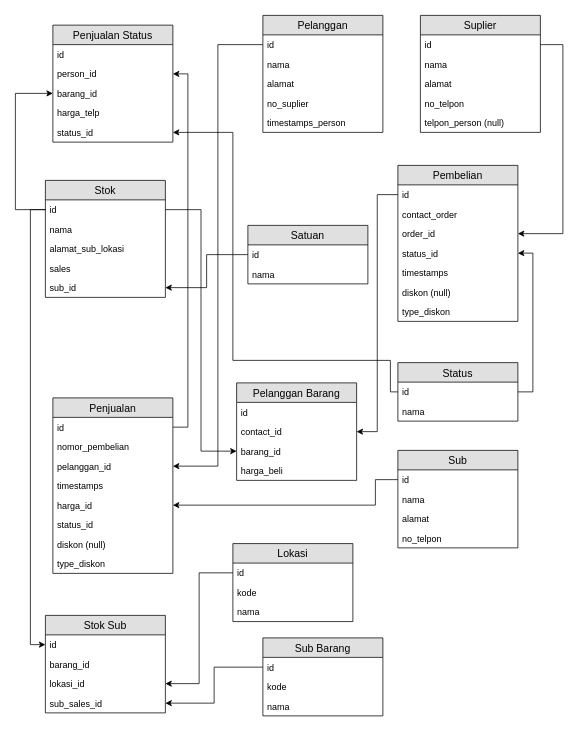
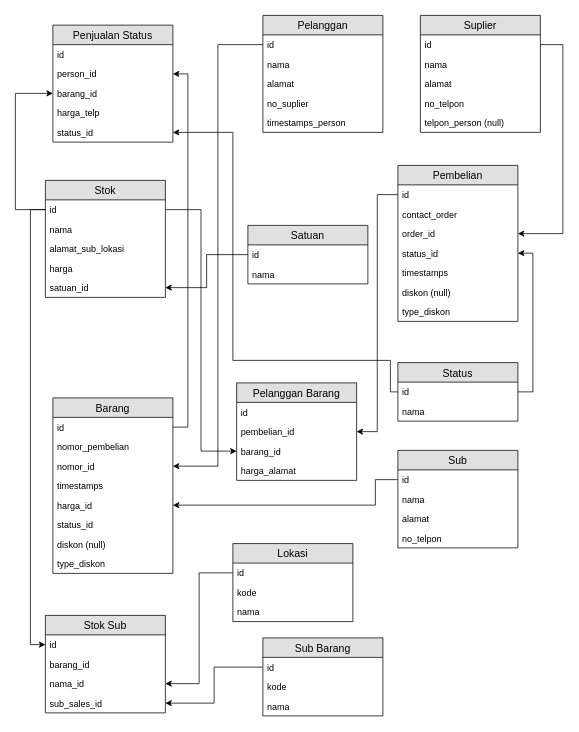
- <mxCell id="12" value="sales" style="text;strokeColor=none;fillColor=none;spacingLeft=4;spacingRight=4;overflow=hidden;rotatable=0;points=[[0,0.5],[1,0.5]];portConstraint=eastwest;fontSize=12;" parent="8" vertex="1"><mxGeometry y="104" width="160" height="26" as="geometry" /></mxCell>
+ <mxCell id="12" value="harga" style="text;strokeColor=none;fillColor=none;spacingLeft=4;spacingRight=4;overflow=hidden;rotatable=0;points=[[0,0.5],[1,0.5]];portConstraint=eastwest;fontSize=12;" parent="8" vertex="1"><mxGeometry y="104" width="160" height="26" as="geometry" /></mxCell>
- <mxCell id="13" value="sub_id" style="text;strokeColor=none;fillColor=none;spacingLeft=4;spacingRight=4;overflow=hidden;rotatable=0;points=[[0,0.5],[1,0.5]];portConstraint=eastwest;fontSize=12;" parent="8" vertex="1"><mxGeometry y="130" width="160" height="26" as="geometry" /></mxCell>
+ <mxCell id="13" value="satuan_id" style="text;strokeColor=none;fillColor=none;spacingLeft=4;spacingRight=4;overflow=hidden;rotatable=0;points=[[0,0.5],[1,0.5]];portConstraint=eastwest;fontSize=12;" parent="8" vertex="1"><mxGeometry y="130" width="160" height="26" as="geometry" /></mxCell>
- <mxCell id="66" value="Penjualan" style="swimlane;fontStyle=0;childLayout=stackLayout;horizontal=1;startSize=26;fillColor=#e0e0e0;horizontalStack=0;resizeParent=1;resizeParentMax=0;resizeLast=0;collapsible=1;marginBottom=0;swimlaneFillColor=#ffffff;align=center;fontSize=14;" parent="1" vertex="1"><mxGeometry x="70" y="530" width="160" height="234" as="geometry" /></mxCell>
+ <mxCell id="66" value="Barang" style="swimlane;fontStyle=0;childLayout=stackLayout;horizontal=1;startSize=26;fillColor=#e0e0e0;horizontalStack=0;resizeParent=1;resizeParentMax=0;resizeLast=0;collapsible=1;marginBottom=0;swimlaneFillColor=#ffffff;align=center;fontSize=14;" parent="1" vertex="1"><mxGeometry x="70" y="530" width="160" height="234" as="geometry" /></mxCell>
- <mxCell id="28" value="contact_id" style="text;strokeColor=none;fillColor=none;spacingLeft=4;spacingRight=4;overflow=hidden;rotatable=0;points=[[0,0.5],[1,0.5]];portConstraint=eastwest;fontSize=12;" parent="26" vertex="1"><mxGeometry y="52" width="160" height="26" as="geometry" /></mxCell>
+ <mxCell id="28" value="pembelian_id" style="text;strokeColor=none;fillColor=none;spacingLeft=4;spacingRight=4;overflow=hidden;rotatable=0;points=[[0,0.5],[1,0.5]];portConstraint=eastwest;fontSize=12;" parent="26" vertex="1"><mxGeometry y="52" width="160" height="26" as="geometry" /></mxCell>
- <mxCell id="69" value="pelanggan_id" style="text;strokeColor=none;fillColor=none;spacingLeft=4;spacingRight=4;overflow=hidden;rotatable=0;points=[[0,0.5],[1,0.5]];portConstraint=eastwest;fontSize=12;" parent="66" vertex="1"><mxGeometry y="78" width="160" height="26" as="geometry" /></mxCell>
+ <mxCell id="69" value="nomor_id" style="text;strokeColor=none;fillColor=none;spacingLeft=4;spacingRight=4;overflow=hidden;rotatable=0;points=[[0,0.5],[1,0.5]];portConstraint=eastwest;fontSize=12;" parent="66" vertex="1"><mxGeometry y="78" width="160" height="26" as="geometry" /></mxCell>
- <mxCell id="30" value="harga_beli" style="text;strokeColor=none;fillColor=none;spacingLeft=4;spacingRight=4;overflow=hidden;rotatable=0;points=[[0,0.5],[1,0.5]];portConstraint=eastwest;fontSize=12;" parent="26" vertex="1"><mxGeometry y="104" width="160" height="26" as="geometry" /></mxCell>
+ <mxCell id="30" value="harga_alamat" style="text;strokeColor=none;fillColor=none;spacingLeft=4;spacingRight=4;overflow=hidden;rotatable=0;points=[[0,0.5],[1,0.5]];portConstraint=eastwest;fontSize=12;" parent="26" vertex="1"><mxGeometry y="104" width="160" height="26" as="geometry" /></mxCell>
- <mxCell id="54" value="lokasi_id" style="text;strokeColor=none;fillColor=none;spacingLeft=4;spacingRight=4;overflow=hidden;rotatable=0;points=[[0,0.5],[1,0.5]];portConstraint=eastwest;fontSize=12;" parent="51" vertex="1"><mxGeometry y="78" width="160" height="26" as="geometry" /></mxCell>
+ <mxCell id="54" value="nama_id" style="text;strokeColor=none;fillColor=none;spacingLeft=4;spacingRight=4;overflow=hidden;rotatable=0;points=[[0,0.5],[1,0.5]];portConstraint=eastwest;fontSize=12;" parent="51" vertex="1"><mxGeometry y="78" width="160" height="26" as="geometry" /></mxCell>
